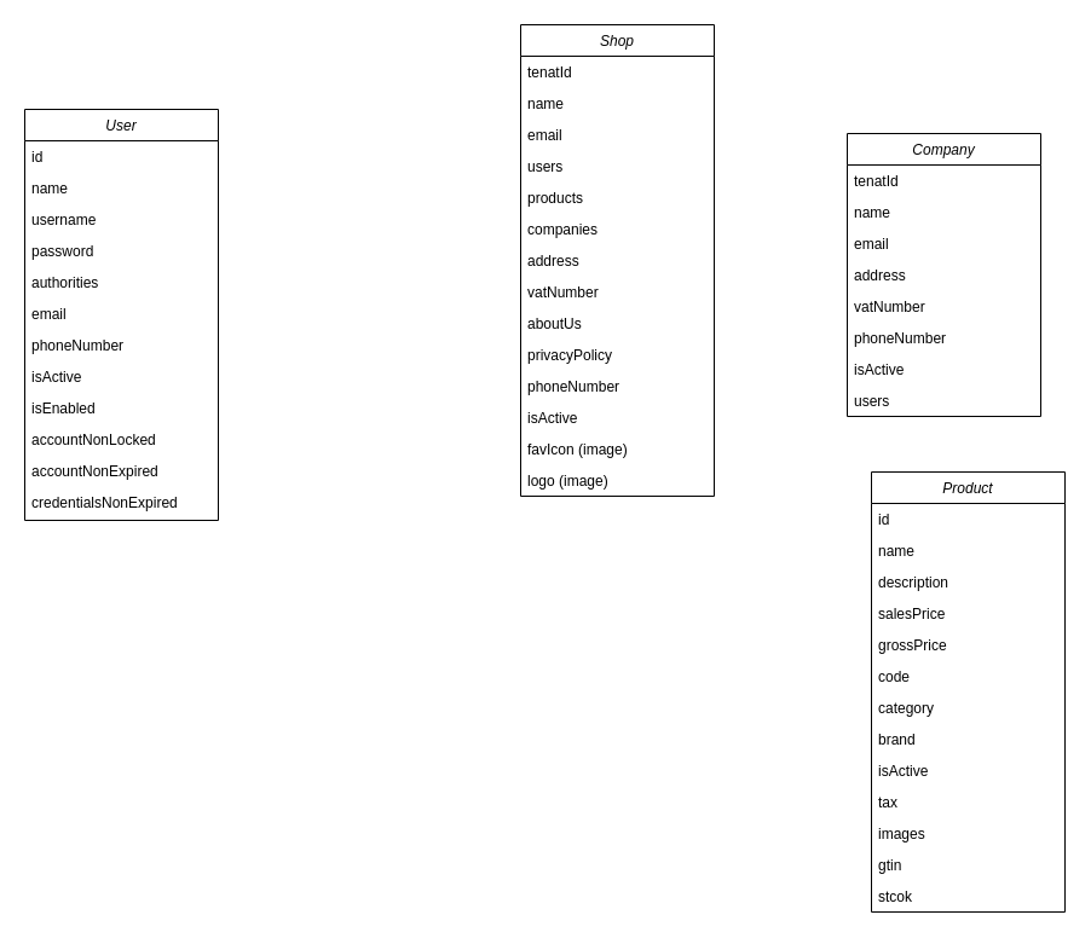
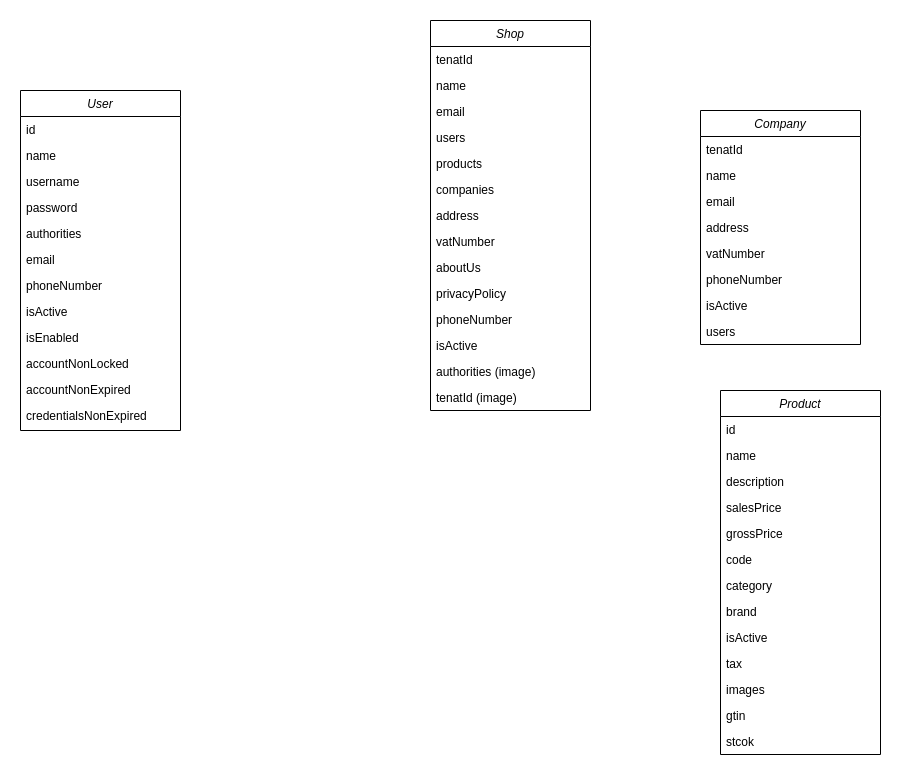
- <mxCell id="37" value="favIcon (image)" style="text;align=left;verticalAlign=top;spacingLeft=4;spacingRight=4;overflow=hidden;rotatable=0;points=[[0,0.5],[1,0.5]];portConstraint=eastwest;" vertex="1" parent="24"><mxGeometry y="338" width="160" height="26" as="geometry" /></mxCell>
+ <mxCell id="37" value="authorities (image)" style="text;align=left;verticalAlign=top;spacingLeft=4;spacingRight=4;overflow=hidden;rotatable=0;points=[[0,0.5],[1,0.5]];portConstraint=eastwest;" vertex="1" parent="24"><mxGeometry y="338" width="160" height="26" as="geometry" /></mxCell>
- <mxCell id="38" value="logo (image)" style="text;align=left;verticalAlign=top;spacingLeft=4;spacingRight=4;overflow=hidden;rotatable=0;points=[[0,0.5],[1,0.5]];portConstraint=eastwest;" vertex="1" parent="24"><mxGeometry y="364" width="160" height="26" as="geometry" /></mxCell>
+ <mxCell id="38" value="tenatId (image)" style="text;align=left;verticalAlign=top;spacingLeft=4;spacingRight=4;overflow=hidden;rotatable=0;points=[[0,0.5],[1,0.5]];portConstraint=eastwest;" vertex="1" parent="24"><mxGeometry y="364" width="160" height="26" as="geometry" /></mxCell>
